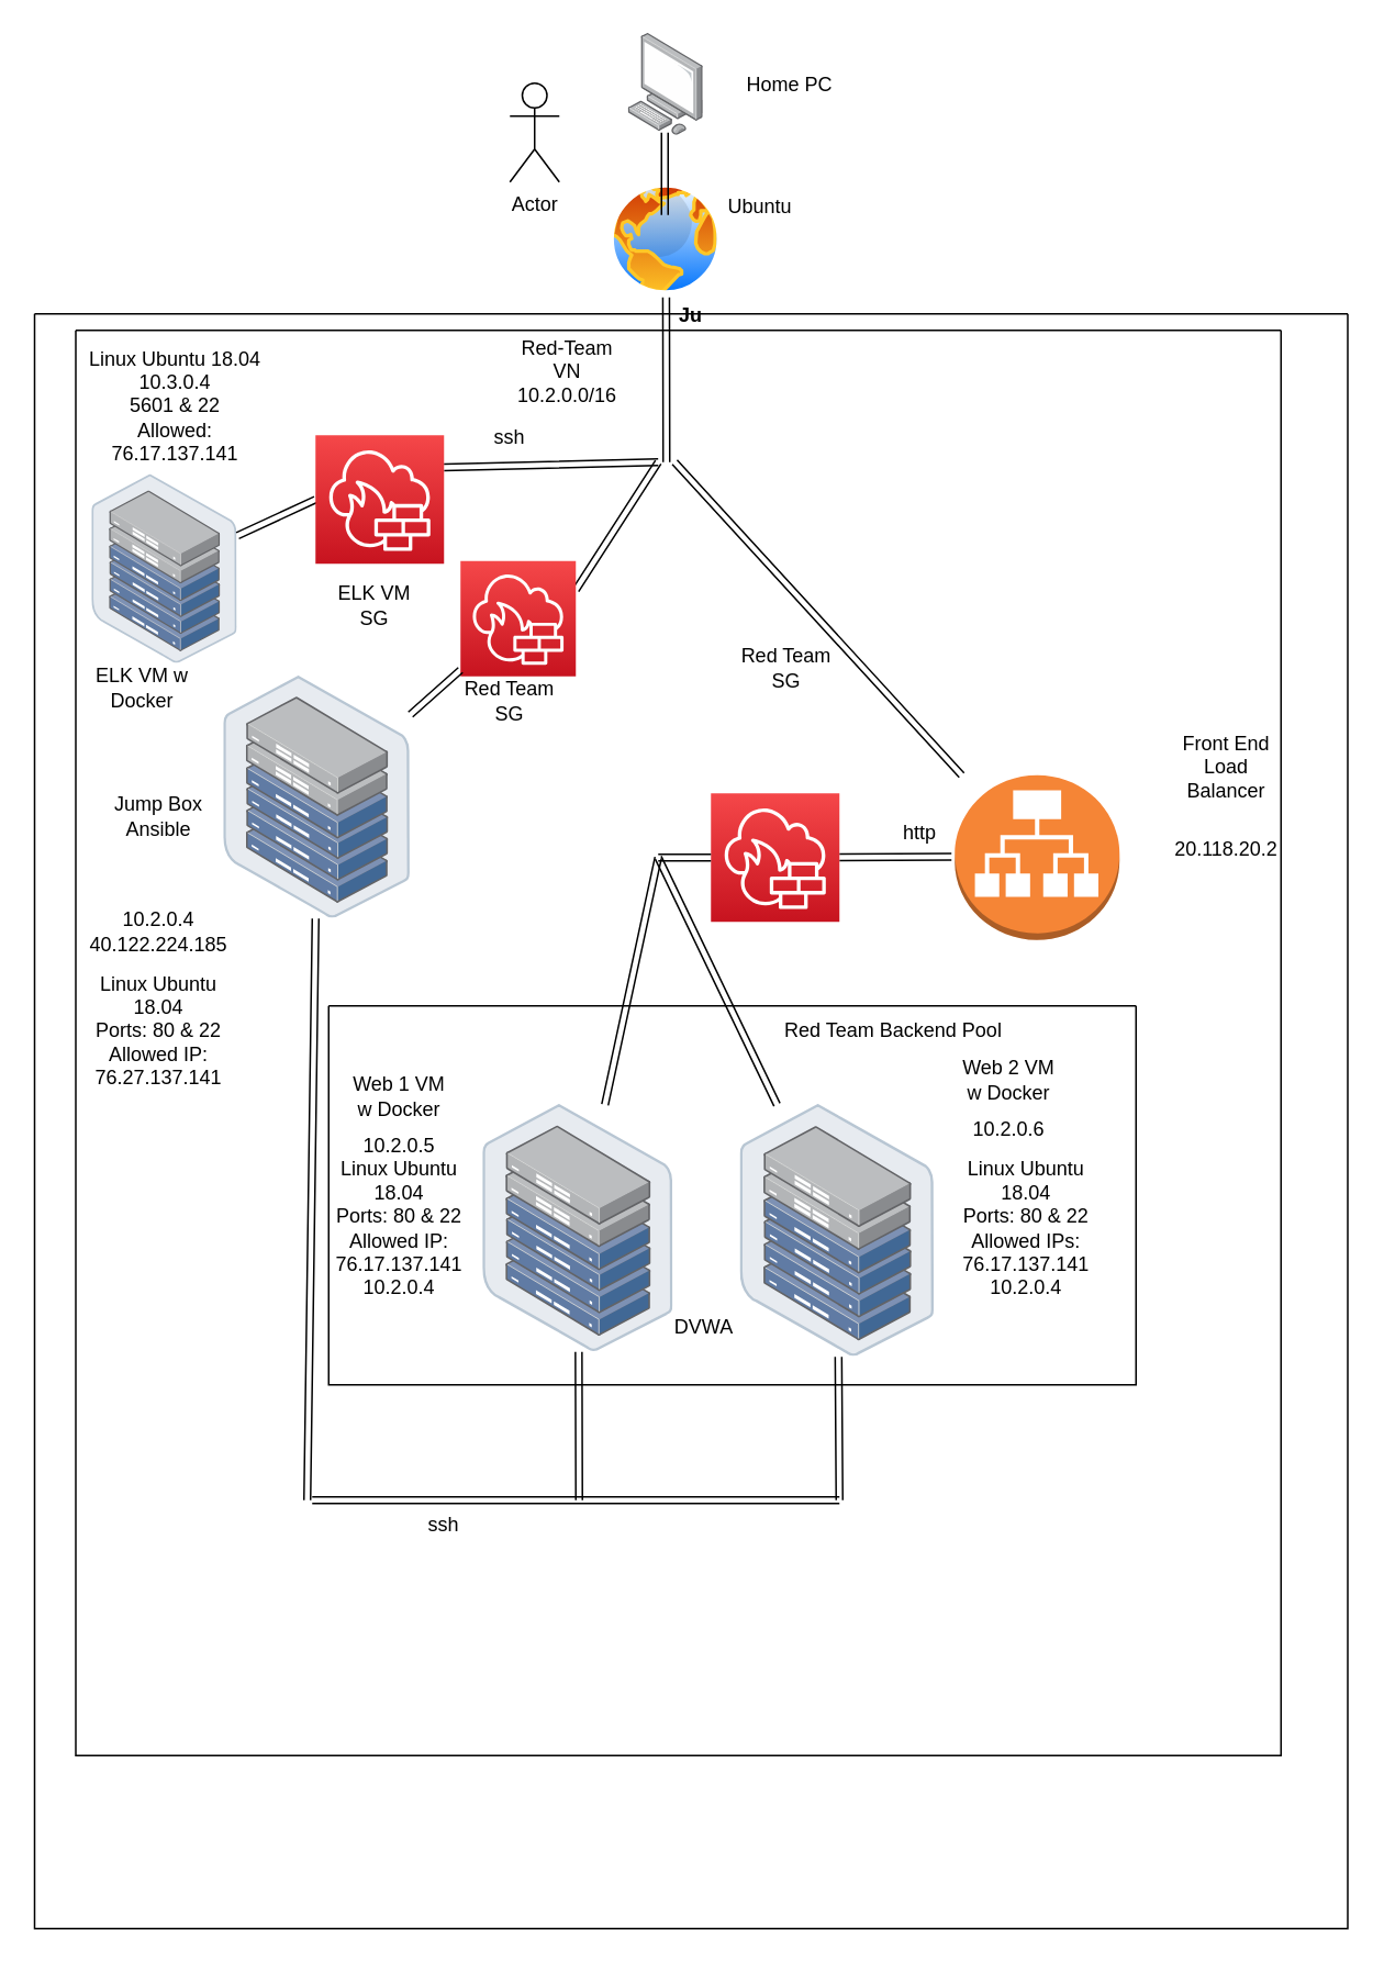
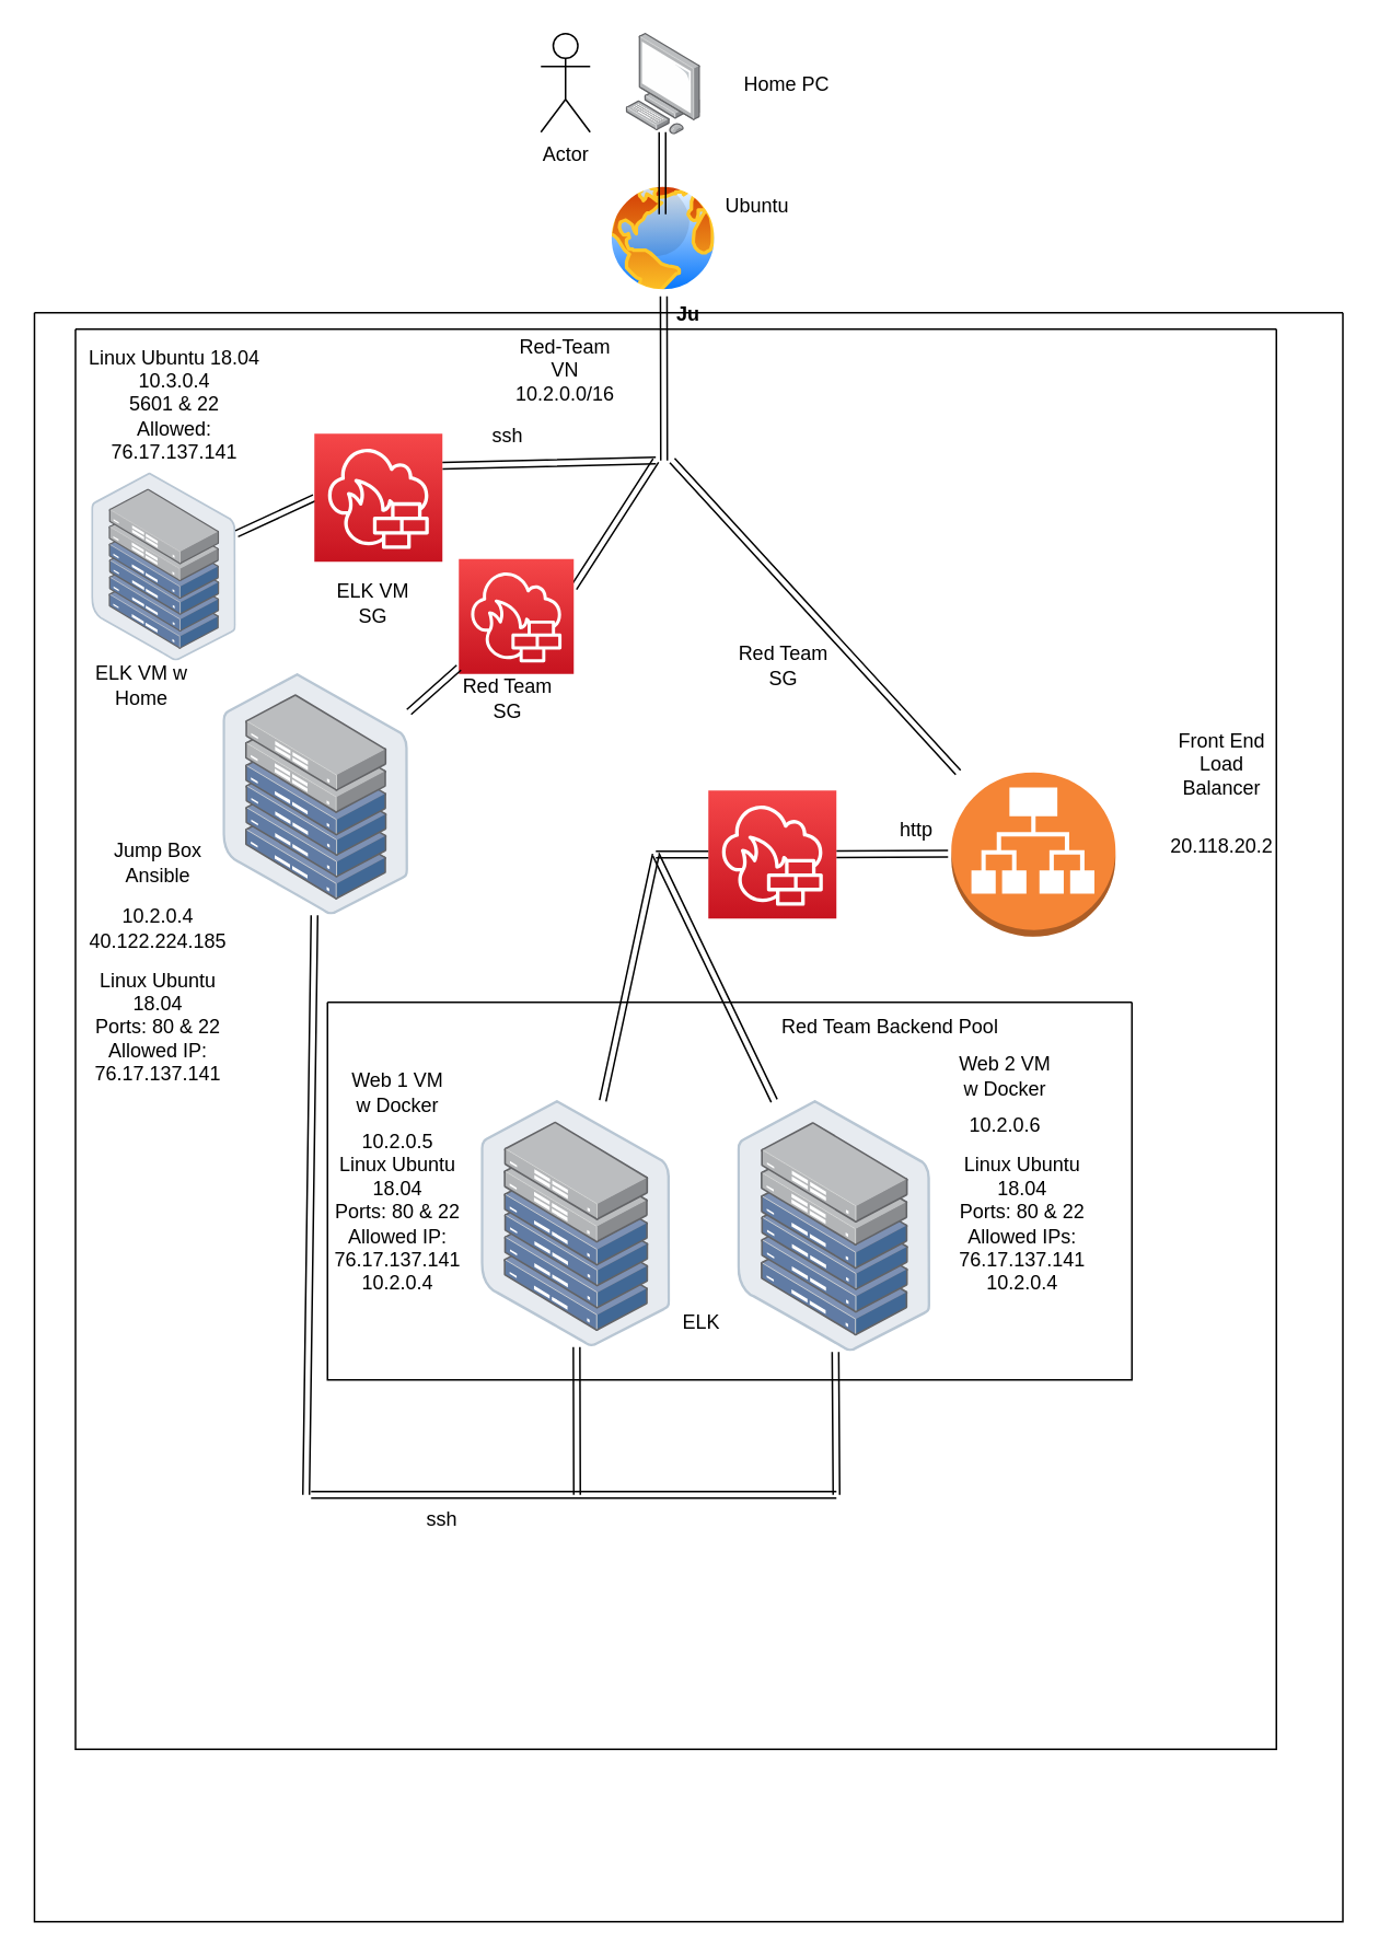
- <mxCell id="2" value="Actor" style="shape=umlActor;verticalLabelPosition=bottom;verticalAlign=top;html=1;outlineConnect=0;" vertex="1" parent="1"><mxGeometry x="309" y="50" width="30" height="60" as="geometry" /></mxCell>
+ <mxCell id="2" value="Actor" style="shape=umlActor;verticalLabelPosition=bottom;verticalAlign=top;html=1;outlineConnect=0;" vertex="1" parent="1"><mxGeometry x="329" y="20" width="30" height="60" as="geometry" /></mxCell>
- <mxCell id="46" value="ELK VM w Docker" style="text;html=1;strokeColor=none;fillColor=none;align=center;verticalAlign=middle;whiteSpace=wrap;rounded=0;" vertex="1" parent="31"><mxGeometry x="10.0" y="202.3" width="60" height="30" as="geometry" /></mxCell>
+ <mxCell id="46" value="ELK VM w Home" style="text;html=1;strokeColor=none;fillColor=none;align=center;verticalAlign=middle;whiteSpace=wrap;rounded=0;" vertex="1" parent="31"><mxGeometry x="10.0" y="202.3" width="60" height="30" as="geometry" /></mxCell>
- <mxCell id="26" value="Jump Box Ansible" style="text;html=1;strokeColor=none;fillColor=none;align=center;verticalAlign=middle;whiteSpace=wrap;rounded=0;" vertex="1" parent="24"><mxGeometry x="45" y="290" width="60" height="30" as="geometry" /></mxCell>
+ <mxCell id="26" value="Jump Box Ansible" style="text;html=1;strokeColor=none;fillColor=none;align=center;verticalAlign=middle;whiteSpace=wrap;rounded=0;" vertex="1" parent="24"><mxGeometry x="45" y="320" width="60" height="30" as="geometry" /></mxCell>
- <mxCell id="53" value="Linux Ubuntu 18.04&lt;br&gt;Ports: 80 &amp;amp; 22&lt;br&gt;Allowed IP:&lt;br&gt;76.27.137.141&lt;br&gt;" style="text;html=1;strokeColor=none;fillColor=none;align=center;verticalAlign=middle;whiteSpace=wrap;rounded=0;" vertex="1" parent="31"><mxGeometry y="370" width="100" height="110" as="geometry" /></mxCell>
+ <mxCell id="53" value="Linux Ubuntu 18.04&lt;br&gt;Ports: 80 &amp;amp; 22&lt;br&gt;Allowed IP:&lt;br&gt;76.17.137.141&lt;br&gt;" style="text;html=1;strokeColor=none;fillColor=none;align=center;verticalAlign=middle;whiteSpace=wrap;rounded=0;" vertex="1" parent="31"><mxGeometry y="370" width="100" height="110" as="geometry" /></mxCell>
- <mxCell id="38" value="DVWA" style="text;html=1;strokeColor=none;fillColor=none;align=center;verticalAlign=middle;whiteSpace=wrap;rounded=0;" vertex="1" parent="35"><mxGeometry x="198" y="180" width="60" height="30" as="geometry" /></mxCell>
+ <mxCell id="38" value="ELK" style="text;html=1;strokeColor=none;fillColor=none;align=center;verticalAlign=middle;whiteSpace=wrap;rounded=0;" vertex="1" parent="35"><mxGeometry x="198" y="180" width="60" height="30" as="geometry" /></mxCell>
